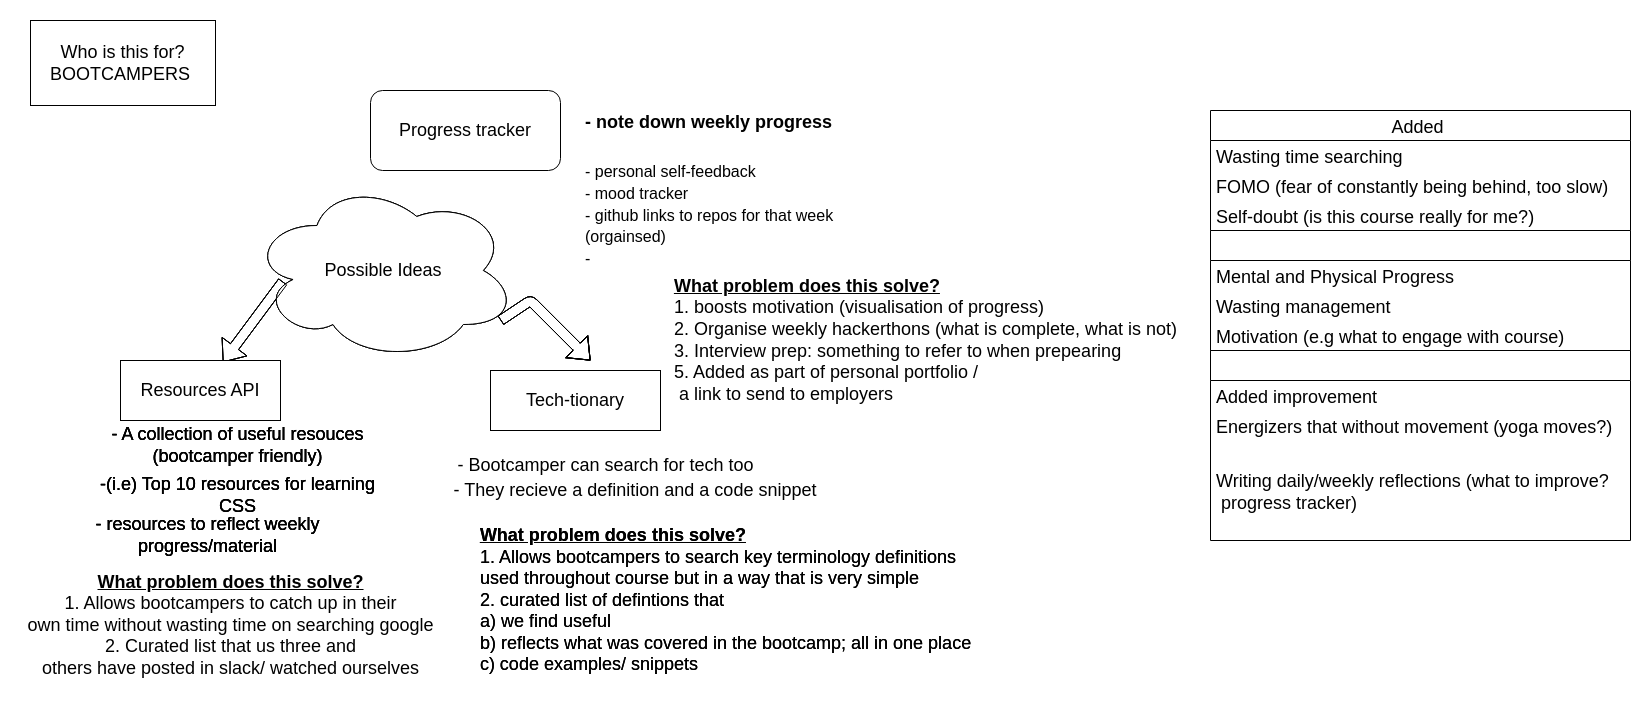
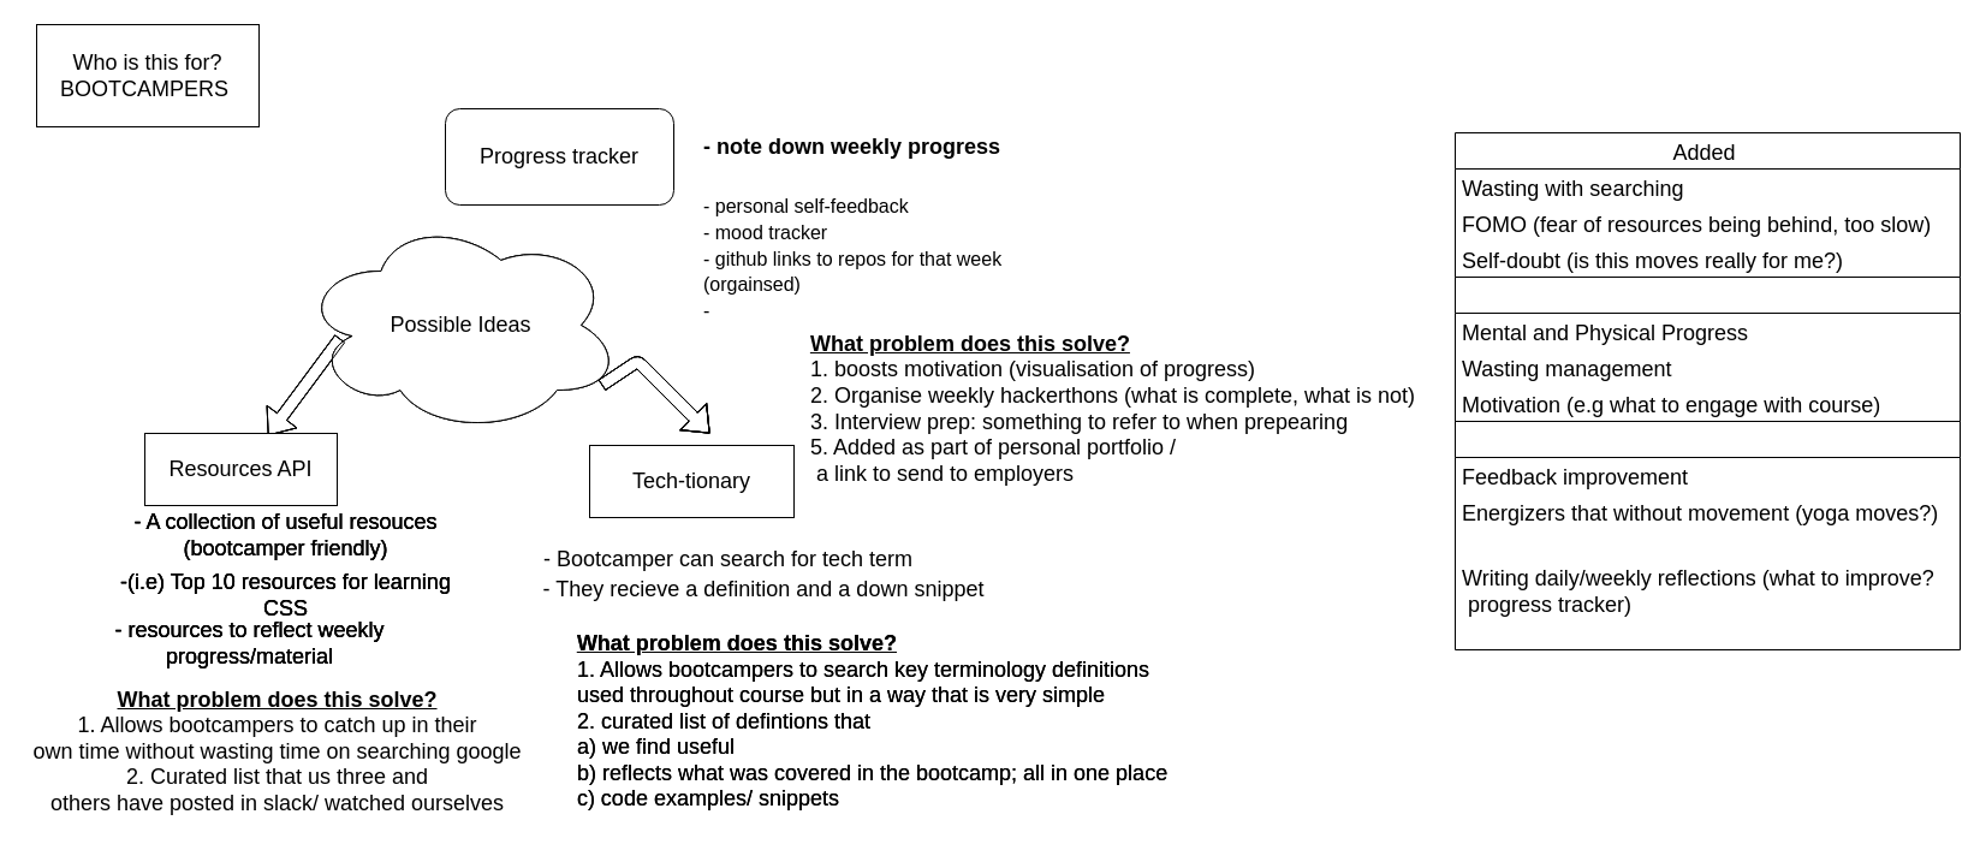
- <mxCell id="16" value="Wasting time searching" style="text;strokeColor=none;fillColor=none;align=left;verticalAlign=middle;spacingLeft=4;spacingRight=4;overflow=hidden;points=[[0,0.5],[1,0.5]];portConstraint=eastwest;rotatable=0;fontSize=18;" vertex="1" parent="15"><mxGeometry y="30" width="420" height="30" as="geometry" /></mxCell>
+ <mxCell id="16" value="Wasting with searching" style="text;strokeColor=none;fillColor=none;align=left;verticalAlign=middle;spacingLeft=4;spacingRight=4;overflow=hidden;points=[[0,0.5],[1,0.5]];portConstraint=eastwest;rotatable=0;fontSize=18;" vertex="1" parent="15"><mxGeometry y="30" width="420" height="30" as="geometry" /></mxCell>
- <mxCell id="17" value="FOMO (fear of constantly being behind, too slow)" style="text;strokeColor=none;fillColor=none;align=left;verticalAlign=middle;spacingLeft=4;spacingRight=4;overflow=hidden;points=[[0,0.5],[1,0.5]];portConstraint=eastwest;rotatable=0;fontSize=18;" vertex="1" parent="15"><mxGeometry y="60" width="420" height="30" as="geometry" /></mxCell>
+ <mxCell id="17" value="FOMO (fear of resources being behind, too slow)" style="text;strokeColor=none;fillColor=none;align=left;verticalAlign=middle;spacingLeft=4;spacingRight=4;overflow=hidden;points=[[0,0.5],[1,0.5]];portConstraint=eastwest;rotatable=0;fontSize=18;" vertex="1" parent="15"><mxGeometry y="60" width="420" height="30" as="geometry" /></mxCell>
- <mxCell id="18" value="Self-doubt (is this course really for me?)" style="text;strokeColor=none;fillColor=none;align=left;verticalAlign=middle;spacingLeft=4;spacingRight=4;overflow=hidden;points=[[0,0.5],[1,0.5]];portConstraint=eastwest;rotatable=0;fontSize=18;" vertex="1" parent="15"><mxGeometry y="90" width="420" height="30" as="geometry" /></mxCell>
+ <mxCell id="18" value="Self-doubt (is this moves really for me?)" style="text;strokeColor=none;fillColor=none;align=left;verticalAlign=middle;spacingLeft=4;spacingRight=4;overflow=hidden;points=[[0,0.5],[1,0.5]];portConstraint=eastwest;rotatable=0;fontSize=18;" vertex="1" parent="15"><mxGeometry y="90" width="420" height="30" as="geometry" /></mxCell>
- <mxCell id="20" value="Added improvement " style="text;strokeColor=none;fillColor=none;align=left;verticalAlign=middle;spacingLeft=4;spacingRight=4;overflow=hidden;points=[[0,0.5],[1,0.5]];portConstraint=eastwest;rotatable=0;fontSize=18;" vertex="1" parent="19"><mxGeometry y="30" width="420" height="30" as="geometry" /></mxCell>
+ <mxCell id="20" value="Feedback improvement " style="text;strokeColor=none;fillColor=none;align=left;verticalAlign=middle;spacingLeft=4;spacingRight=4;overflow=hidden;points=[[0,0.5],[1,0.5]];portConstraint=eastwest;rotatable=0;fontSize=18;" vertex="1" parent="19"><mxGeometry y="30" width="420" height="30" as="geometry" /></mxCell>
- <mxCell id="6" value="- Bootcamper can search for tech too" style="text;html=1;align=center;verticalAlign=middle;resizable=0;points=[];autosize=1;strokeColor=none;fillColor=none;fontSize=18;" vertex="1" parent="1"><mxGeometry x="445" y="450" width="320" height="30" as="geometry" /></mxCell>
+ <mxCell id="6" value="- Bootcamper can search for tech term" style="text;html=1;align=center;verticalAlign=middle;resizable=0;points=[];autosize=1;strokeColor=none;fillColor=none;fontSize=18;" vertex="1" parent="1"><mxGeometry x="445" y="450" width="320" height="30" as="geometry" /></mxCell>
- <mxCell id="7" value="- They recieve a definition and a code snippet&amp;nbsp;" style="text;html=1;align=center;verticalAlign=middle;resizable=0;points=[];autosize=1;strokeColor=none;fillColor=none;fontSize=18;" vertex="1" parent="1"><mxGeometry x="447" y="475" width="380" height="30" as="geometry" /></mxCell>
+ <mxCell id="7" value="- They recieve a definition and a down snippet&amp;nbsp;" style="text;html=1;align=center;verticalAlign=middle;resizable=0;points=[];autosize=1;strokeColor=none;fillColor=none;fontSize=18;" vertex="1" parent="1"><mxGeometry x="447" y="475" width="380" height="30" as="geometry" /></mxCell>
